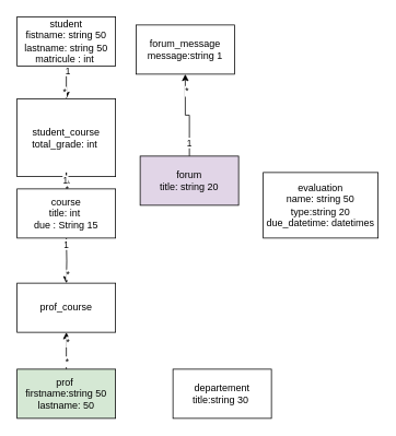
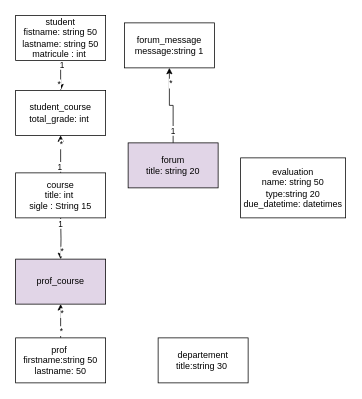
- <mxCell id="6" value="student_course&lt;div&gt;total_grade: int&amp;nbsp;&lt;/div&gt;" style="rounded=0;whiteSpace=wrap;html=1;" vertex="1" parent="1"><mxGeometry x="20" y="120" width="120" height="95" as="geometry" /></mxCell>
+ <mxCell id="6" value="student_course&lt;div&gt;total_grade: int&amp;nbsp;&lt;/div&gt;" style="rounded=0;whiteSpace=wrap;html=1;" vertex="1" parent="1"><mxGeometry x="20" y="120" width="120" height="60" as="geometry" /></mxCell>
- <mxCell id="13" value="course&lt;div&gt;title: int&amp;nbsp;&lt;/div&gt;&lt;div&gt;due : String 15&lt;/div&gt;" style="rounded=0;whiteSpace=wrap;html=1;" vertex="1" parent="1"><mxGeometry x="20" y="230" width="120" height="60" as="geometry" /></mxCell>
+ <mxCell id="13" value="course&lt;div&gt;title: int&amp;nbsp;&lt;/div&gt;&lt;div&gt;sigle : String 15&lt;/div&gt;" style="rounded=0;whiteSpace=wrap;html=1;" vertex="1" parent="1"><mxGeometry x="20" y="230" width="120" height="60" as="geometry" /></mxCell>
- <mxCell id="14" value="prof_course" style="rounded=0;whiteSpace=wrap;html=1;" vertex="1" parent="1"><mxGeometry x="20" y="345" width="120" height="60" as="geometry" /></mxCell>
+ <mxCell id="14" value="prof_course" style="rounded=0;whiteSpace=wrap;html=1;fillColor=#e1d5e7;" vertex="1" parent="1"><mxGeometry x="20" y="345" width="120" height="60" as="geometry" /></mxCell>
- <mxCell id="18" value="prof&amp;nbsp;&lt;div&gt;firstname:string 50&lt;/div&gt;&lt;div&gt;lastname: 50&lt;/div&gt;" style="rounded=0;whiteSpace=wrap;html=1;fillColor=#d5e8d4;" vertex="1" parent="1"><mxGeometry x="20" y="450" width="120" height="60" as="geometry" /></mxCell>
+ <mxCell id="18" value="prof&amp;nbsp;&lt;div&gt;firstname:string 50&lt;/div&gt;&lt;div&gt;lastname: 50&lt;/div&gt;" style="rounded=0;whiteSpace=wrap;html=1;" vertex="1" parent="1"><mxGeometry x="20" y="450" width="120" height="60" as="geometry" /></mxCell>
